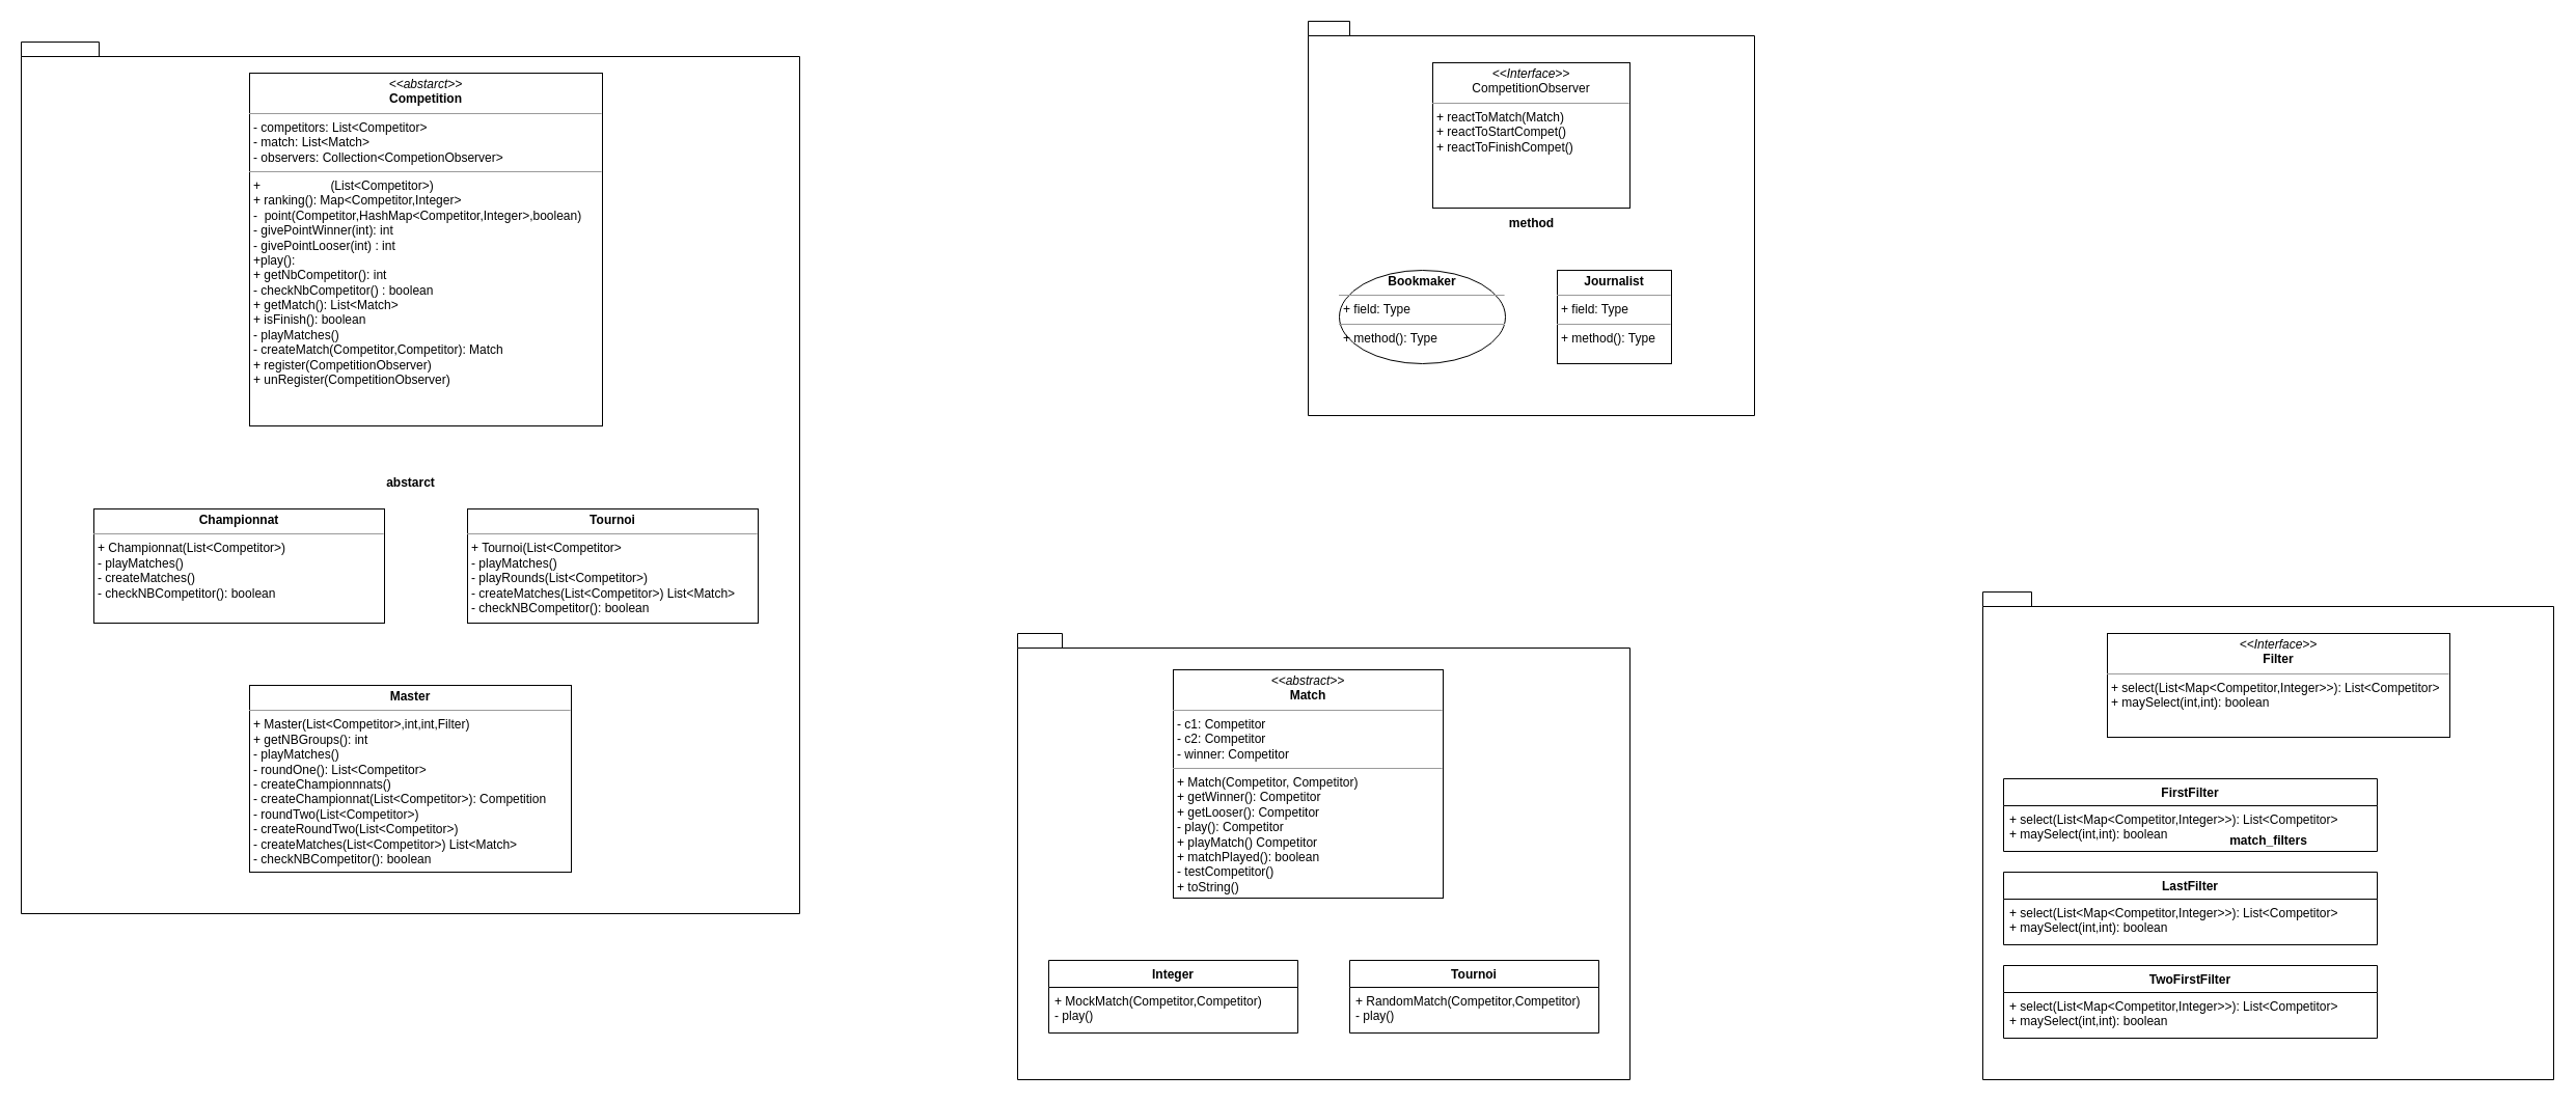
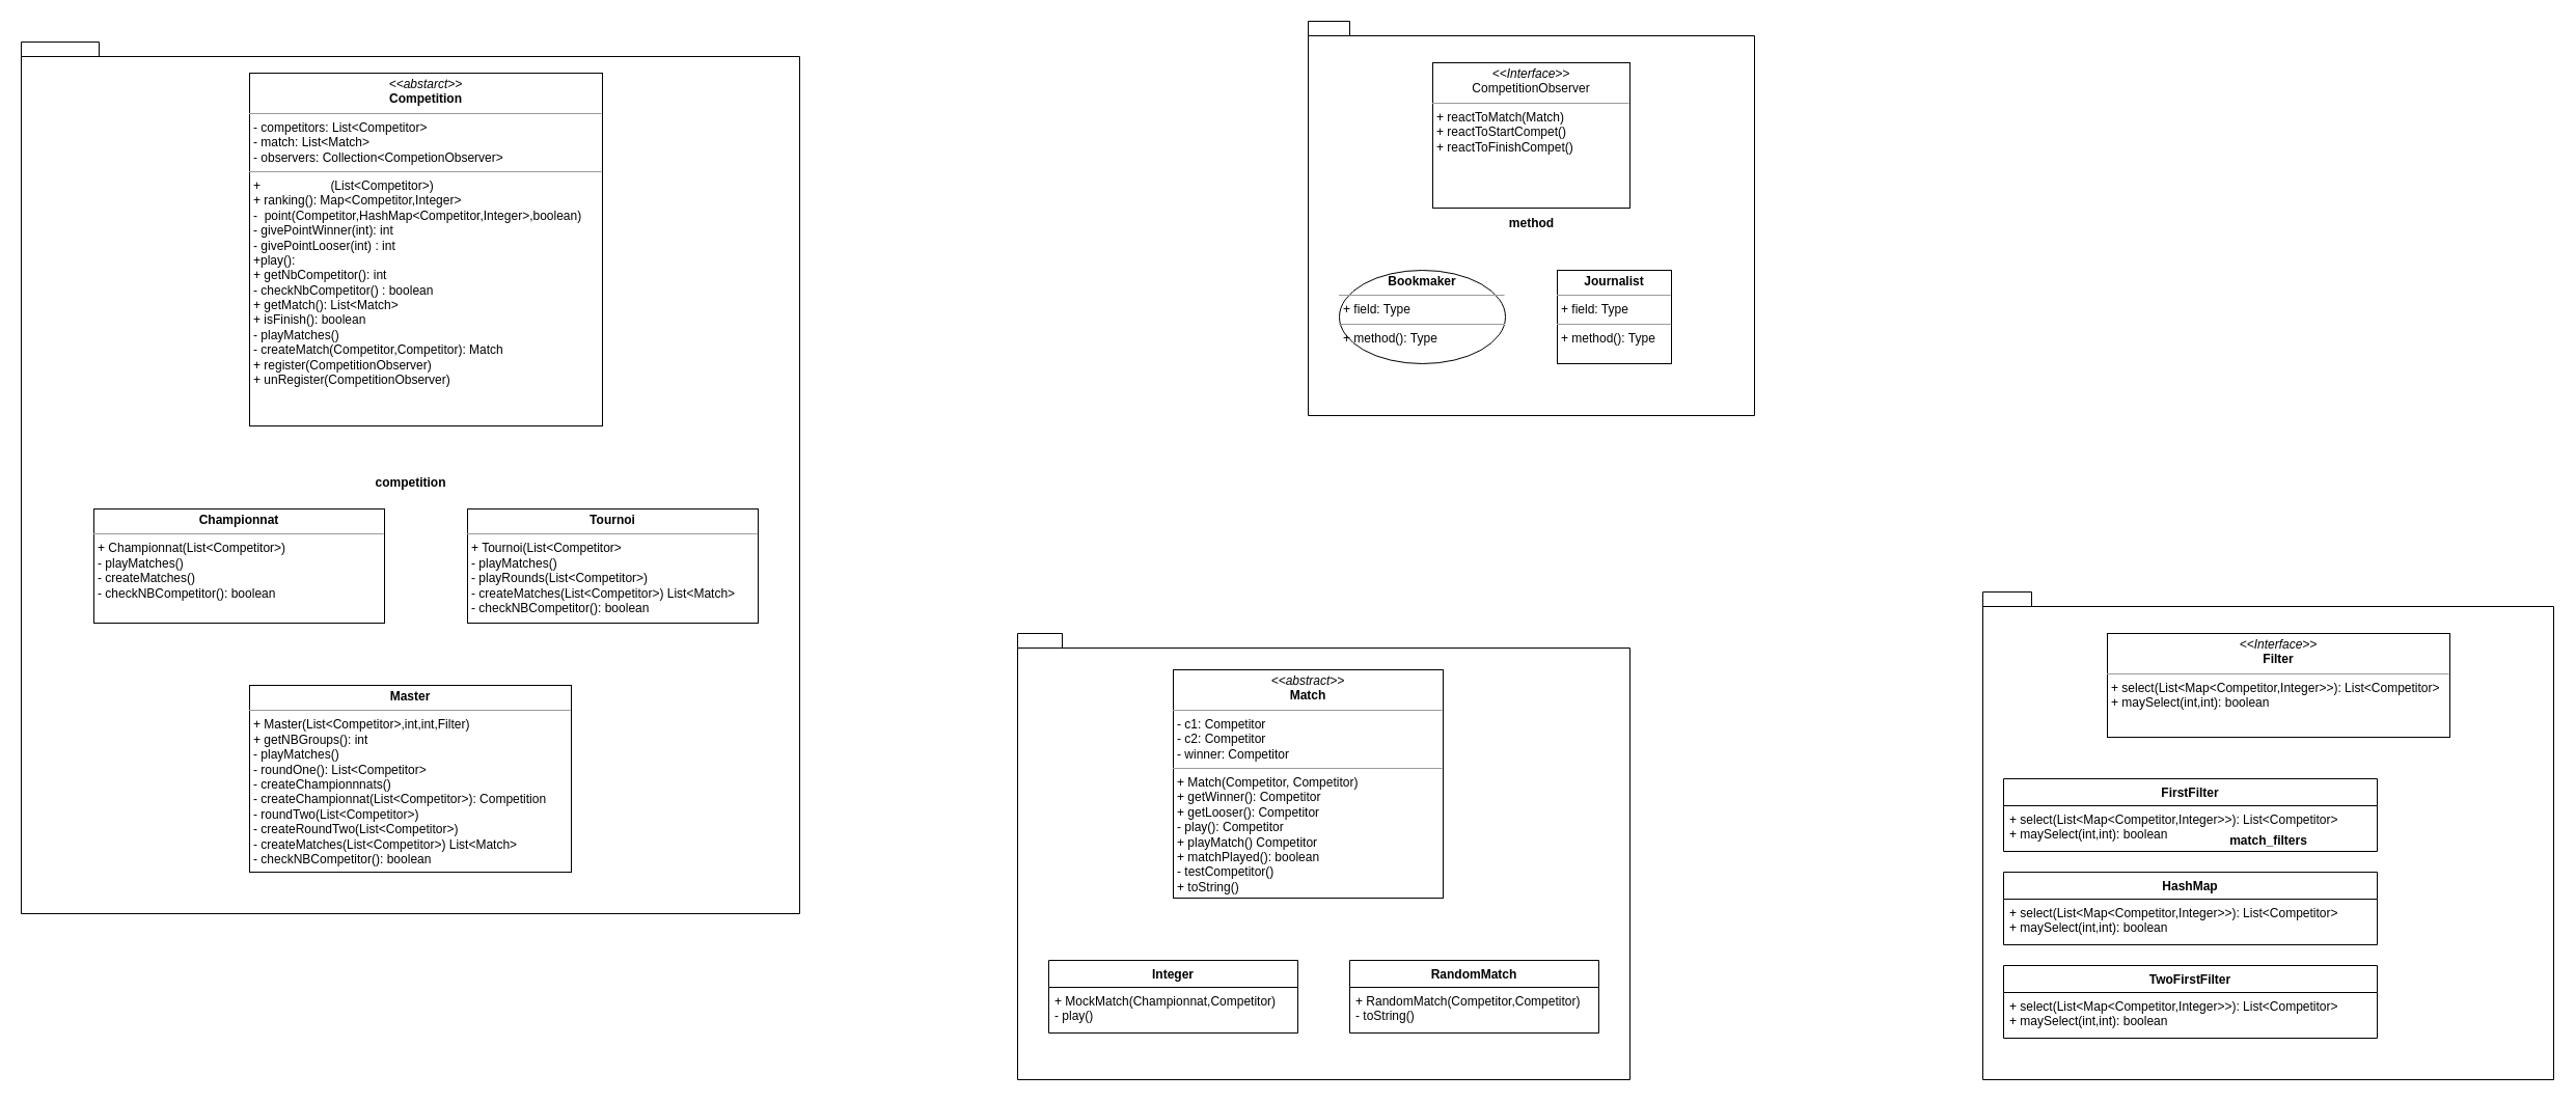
- <mxCell id="12" value="abstarct" style="shape=folder;fontStyle=1;spacingTop=10;tabWidth=40;tabHeight=14;tabPosition=left;html=1;" parent="11" vertex="1"><mxGeometry width="750" height="840" as="geometry" /></mxCell>
+ <mxCell id="12" value="competition" style="shape=folder;fontStyle=1;spacingTop=10;tabWidth=40;tabHeight=14;tabPosition=left;html=1;" parent="11" vertex="1"><mxGeometry width="750" height="840" as="geometry" /></mxCell>
- <mxCell id="23" value="LastFilter" style="swimlane;fontStyle=1;align=center;verticalAlign=top;childLayout=stackLayout;horizontal=1;startSize=26;horizontalStack=0;resizeParent=1;resizeParentMax=0;resizeLast=0;collapsible=1;marginBottom=0;" vertex="1" parent="1"><mxGeometry x="1930" y="840" width="360" height="70" as="geometry" /></mxCell>
+ <mxCell id="23" value="HashMap" style="swimlane;fontStyle=1;align=center;verticalAlign=top;childLayout=stackLayout;horizontal=1;startSize=26;horizontalStack=0;resizeParent=1;resizeParentMax=0;resizeLast=0;collapsible=1;marginBottom=0;" vertex="1" parent="1"><mxGeometry x="1930" y="840" width="360" height="70" as="geometry" /></mxCell>
- <mxCell id="9" value="Tournoi" style="swimlane;fontStyle=1;align=center;verticalAlign=top;childLayout=stackLayout;horizontal=1;startSize=26;horizontalStack=0;resizeParent=1;resizeParentMax=0;resizeLast=0;collapsible=1;marginBottom=0;" vertex="1" parent="4"><mxGeometry x="320" y="315" width="240" height="70" as="geometry" /></mxCell>
+ <mxCell id="9" value="RandomMatch" style="swimlane;fontStyle=1;align=center;verticalAlign=top;childLayout=stackLayout;horizontal=1;startSize=26;horizontalStack=0;resizeParent=1;resizeParentMax=0;resizeLast=0;collapsible=1;marginBottom=0;" vertex="1" parent="4"><mxGeometry x="320" y="315" width="240" height="70" as="geometry" /></mxCell>
- <mxCell id="8" value="+ MockMatch(Competitor,Competitor)&#10;- play()" style="text;strokeColor=none;fillColor=none;align=left;verticalAlign=top;spacingLeft=4;spacingRight=4;overflow=hidden;rotatable=0;points=[[0,0.5],[1,0.5]];portConstraint=eastwest;" parent="7" vertex="1"><mxGeometry y="26" width="240" height="44" as="geometry" /></mxCell>
+ <mxCell id="8" value="+ MockMatch(Championnat,Competitor)&#10;- play()" style="text;strokeColor=none;fillColor=none;align=left;verticalAlign=top;spacingLeft=4;spacingRight=4;overflow=hidden;rotatable=0;points=[[0,0.5],[1,0.5]];portConstraint=eastwest;" parent="7" vertex="1"><mxGeometry y="26" width="240" height="44" as="geometry" /></mxCell>
- <mxCell id="10" value="+ RandomMatch(Competitor,Competitor)&#10;- play()" style="text;strokeColor=none;fillColor=none;align=left;verticalAlign=top;spacingLeft=4;spacingRight=4;overflow=hidden;rotatable=0;points=[[0,0.5],[1,0.5]];portConstraint=eastwest;" vertex="1" parent="9"><mxGeometry y="26" width="240" height="44" as="geometry" /></mxCell>
+ <mxCell id="10" value="+ RandomMatch(Competitor,Competitor)&#10;- toString()" style="text;strokeColor=none;fillColor=none;align=left;verticalAlign=top;spacingLeft=4;spacingRight=4;overflow=hidden;rotatable=0;points=[[0,0.5],[1,0.5]];portConstraint=eastwest;" vertex="1" parent="9"><mxGeometry y="26" width="240" height="44" as="geometry" /></mxCell>
